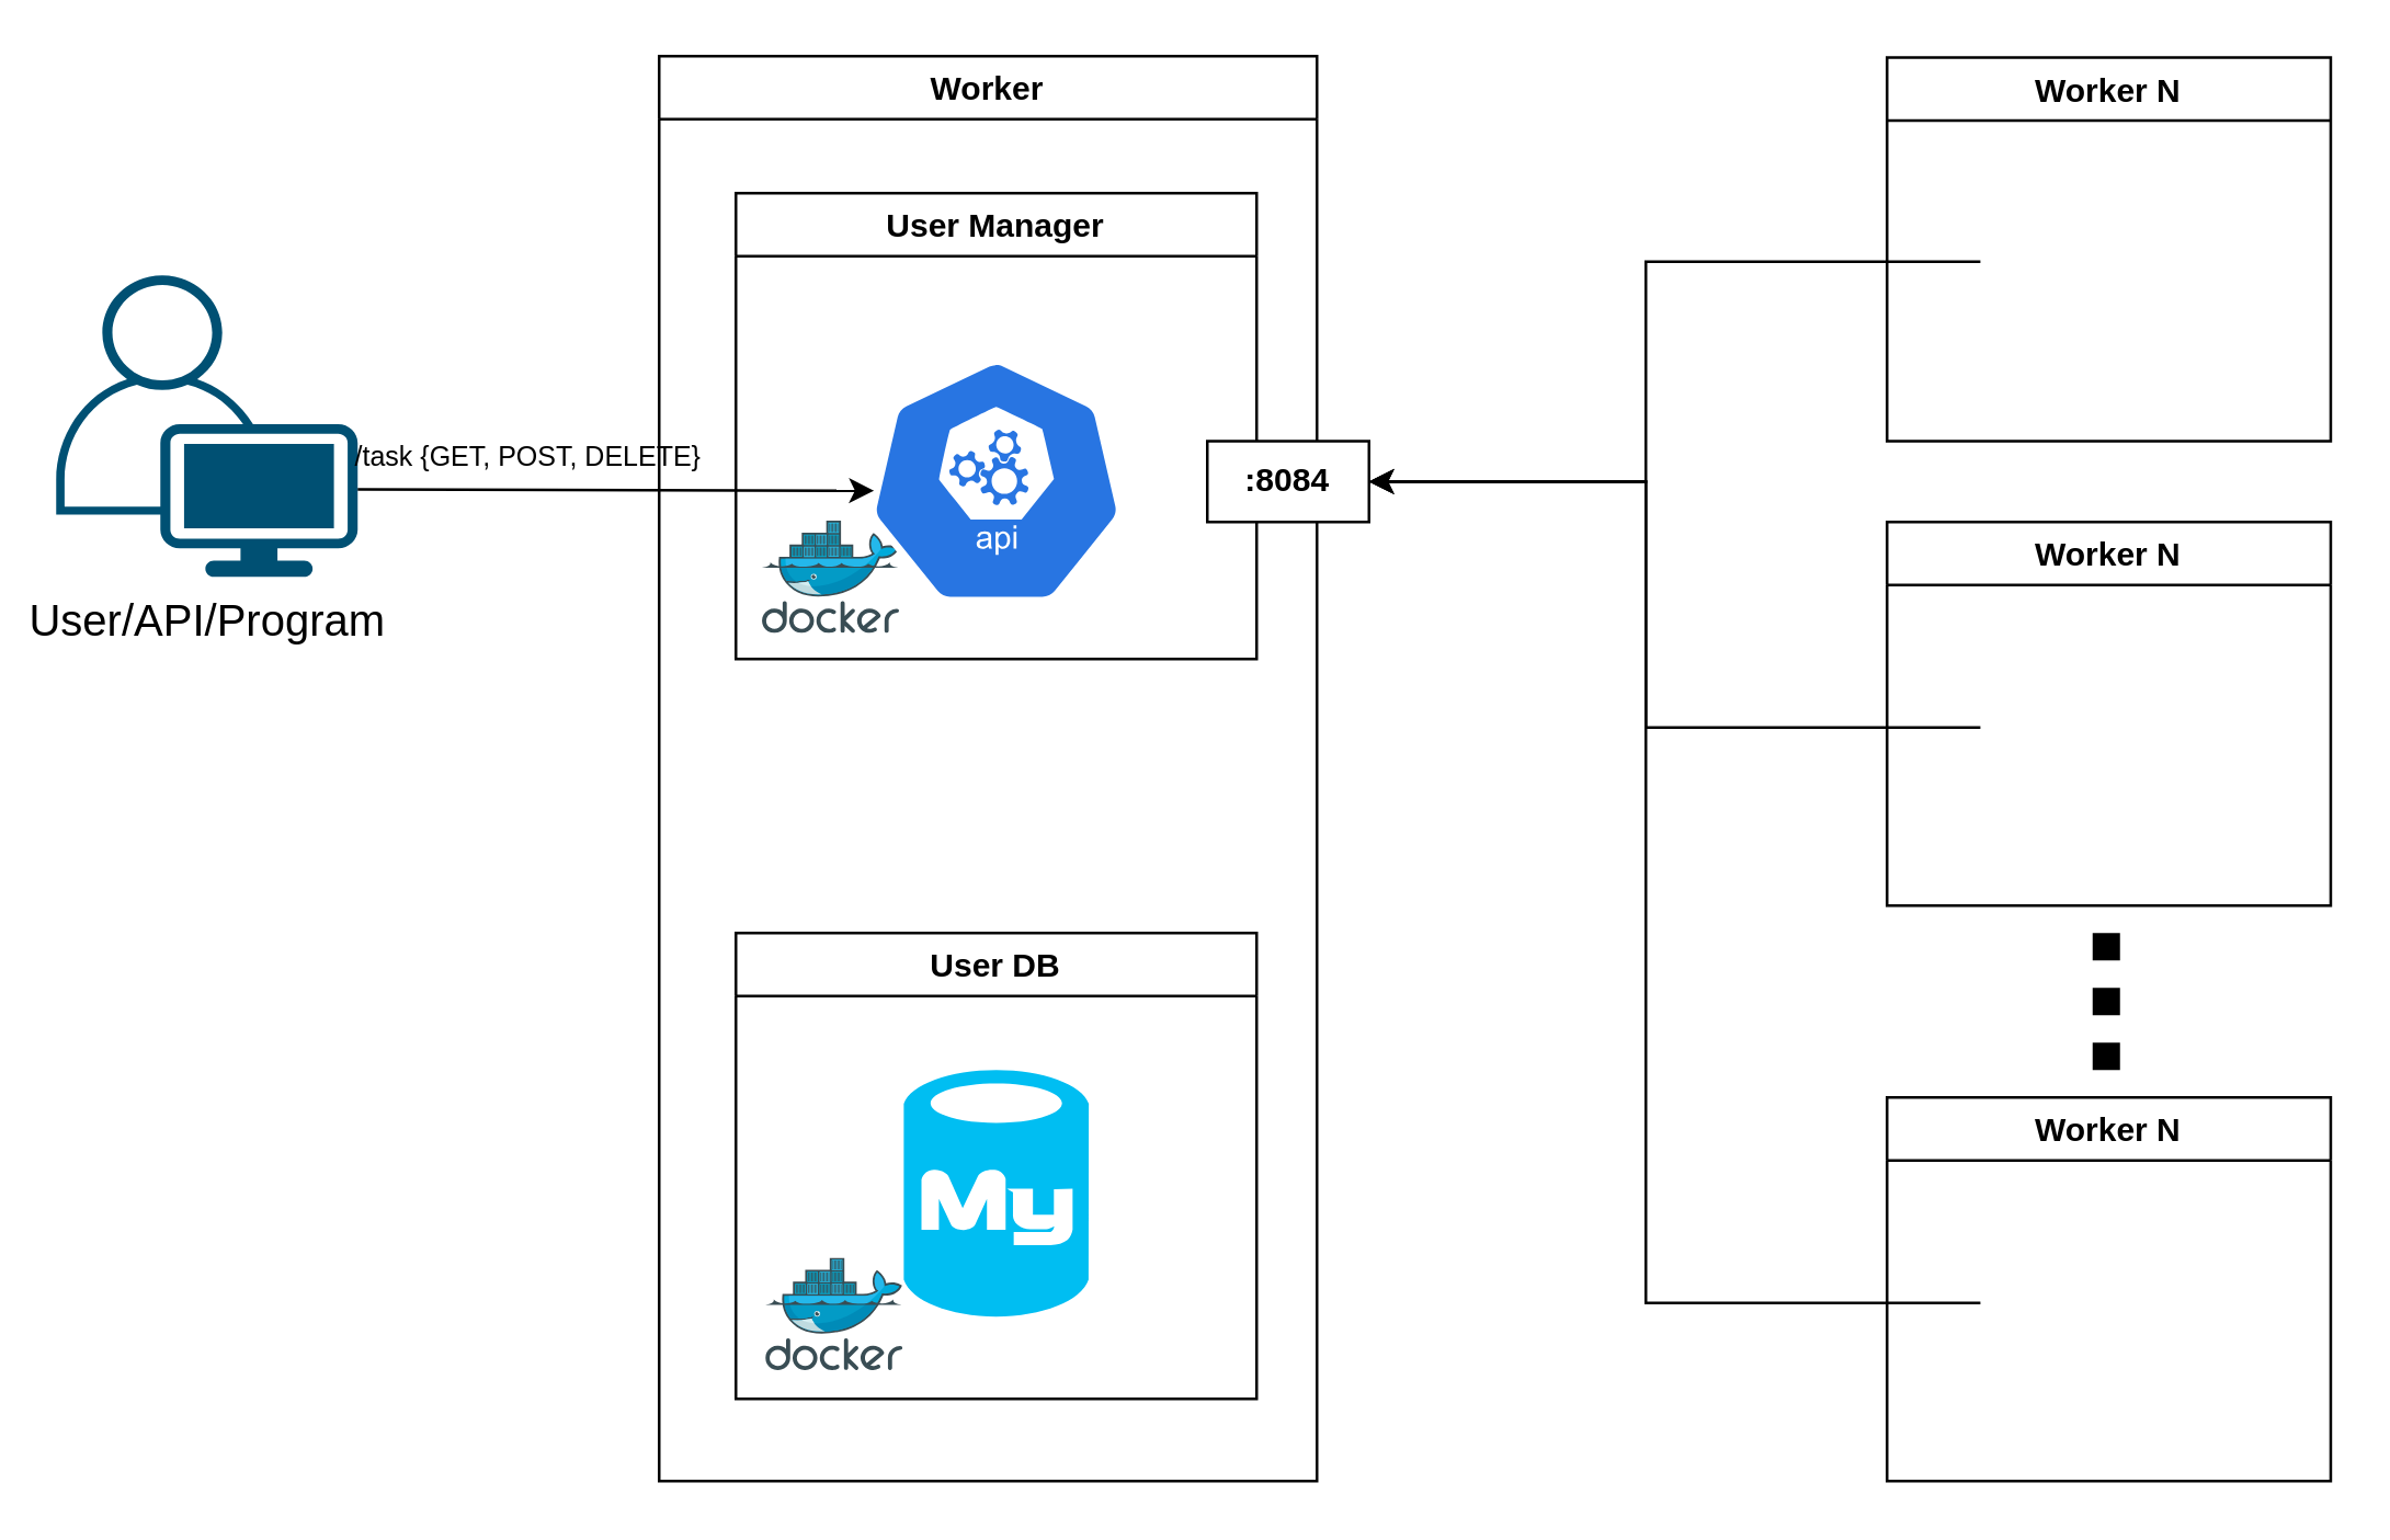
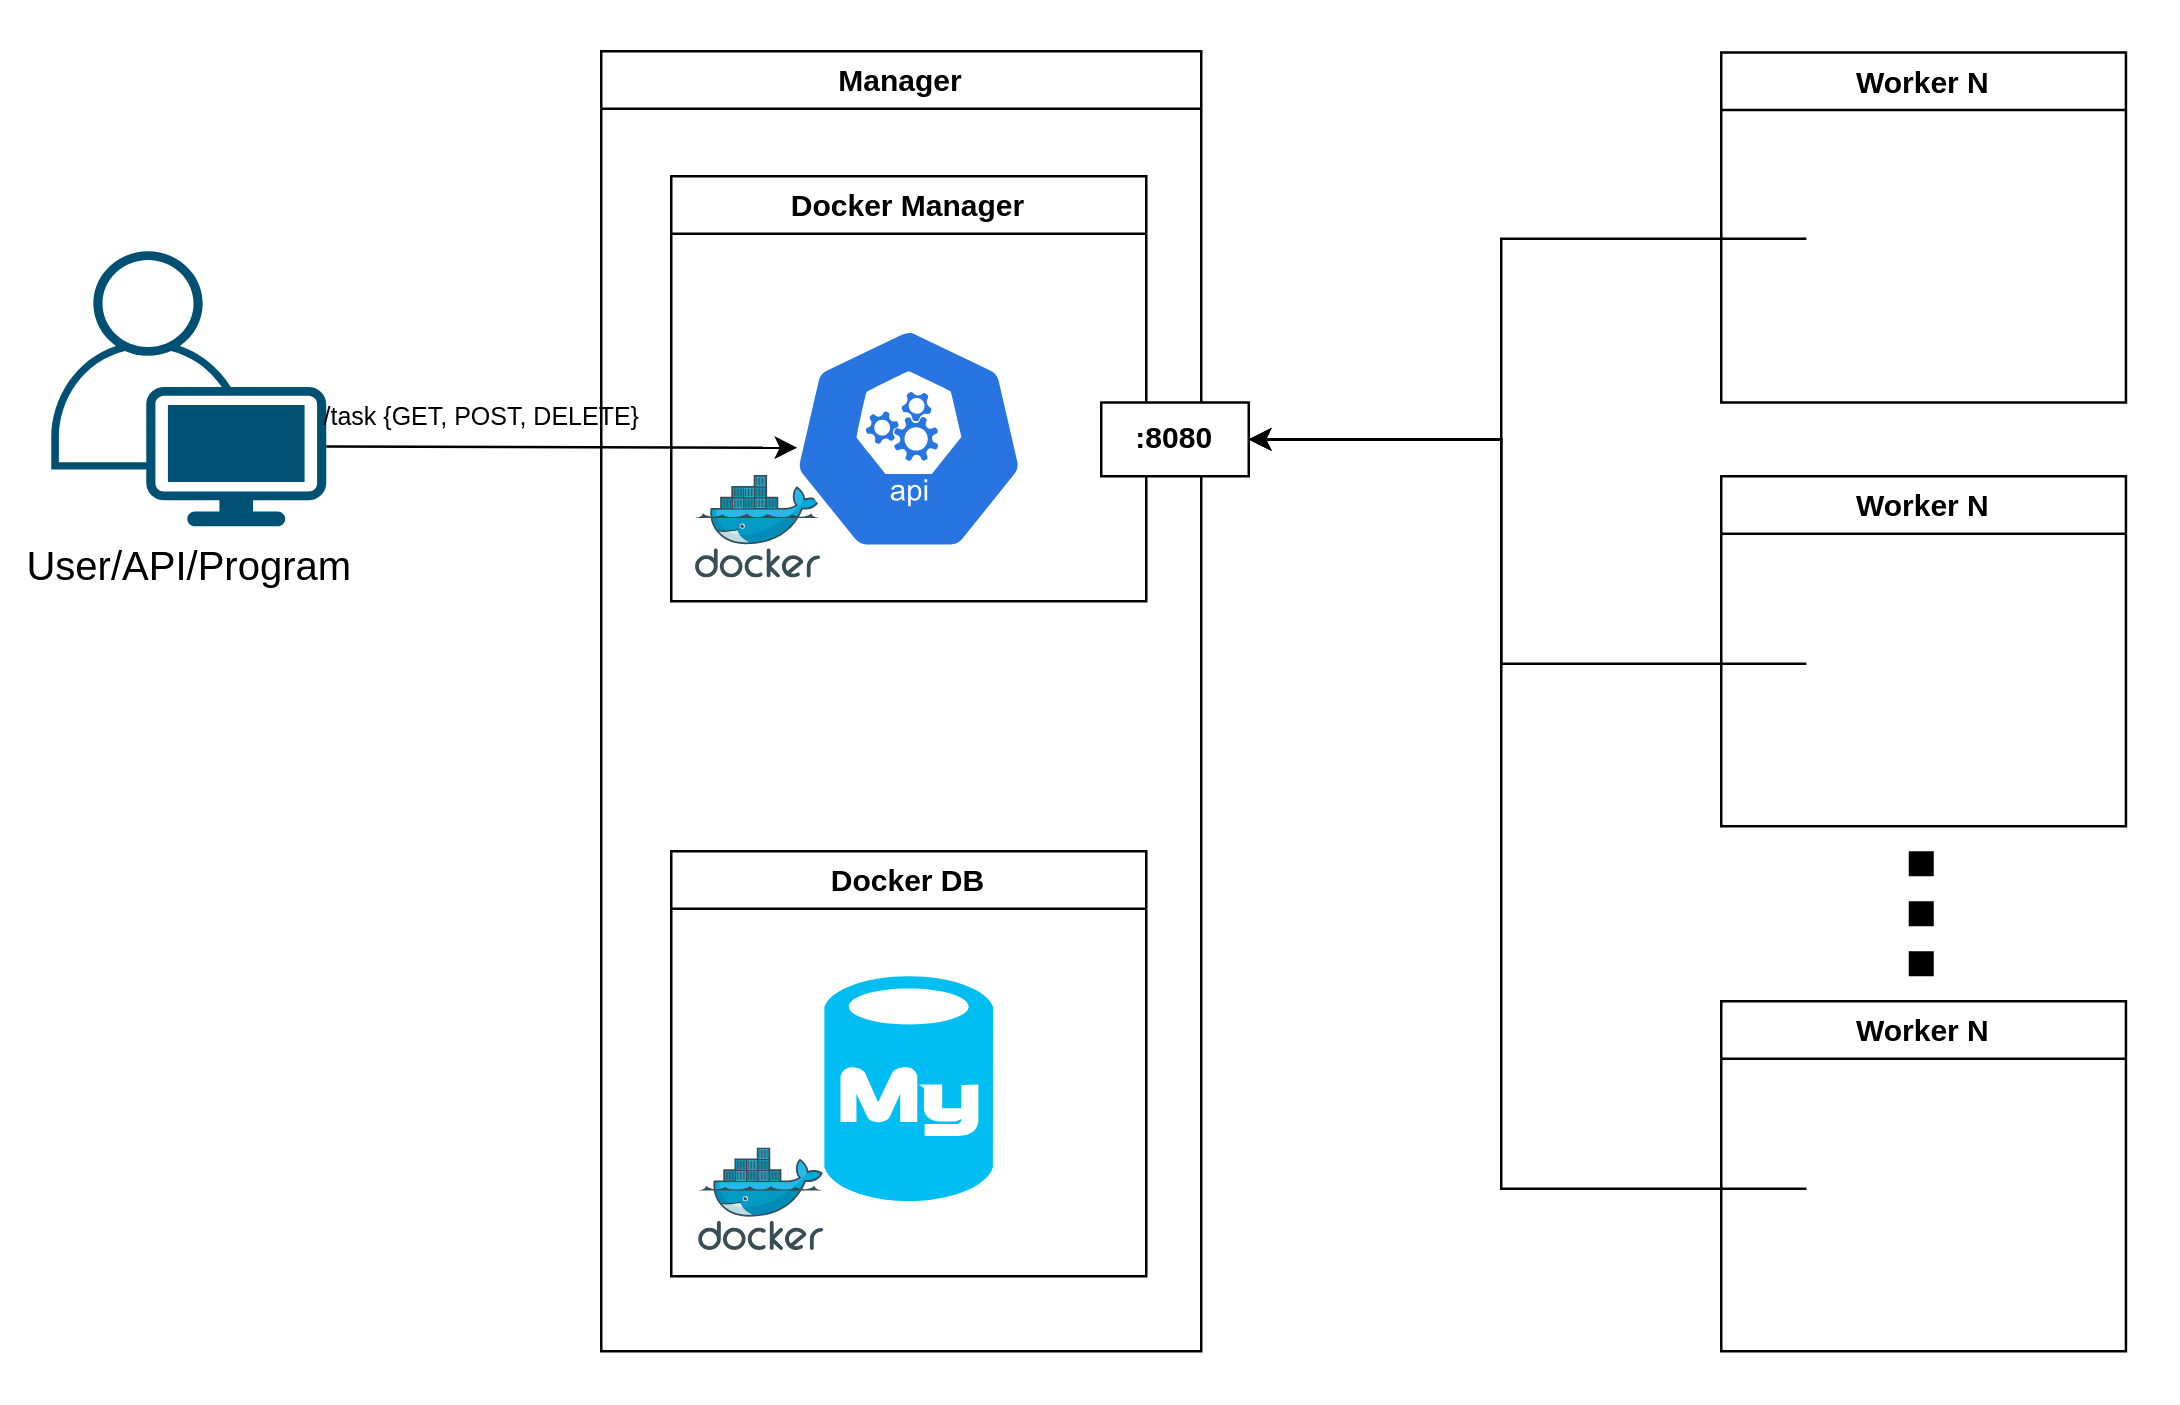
- <mxCell id="2" value="Worker" style="swimlane;rounded=0;fillColor=none;" parent="1" vertex="1"><mxGeometry x="240" y="20" width="240" height="520" as="geometry" /></mxCell>
+ <mxCell id="2" value="Manager" style="swimlane;rounded=0;fillColor=none;" parent="1" vertex="1"><mxGeometry x="240" y="20" width="240" height="520" as="geometry" /></mxCell>
- <mxCell id="5" value="User Manager" style="swimlane;" parent="1" vertex="1"><mxGeometry x="268" y="70" width="190" height="170" as="geometry" /></mxCell>
+ <mxCell id="5" value="Docker Manager" style="swimlane;" parent="1" vertex="1"><mxGeometry x="268" y="70" width="190" height="170" as="geometry" /></mxCell>
- <mxCell id="15" value="&lt;b&gt;:8084&lt;/b&gt;" style="rounded=0;whiteSpace=wrap;html=1;labelBackgroundColor=none;fillColor=default;fillStyle=auto;" parent="1" vertex="1"><mxGeometry x="440" y="160.5" width="59" height="29.5" as="geometry" /></mxCell>
+ <mxCell id="15" value="&lt;b&gt;:8080&lt;/b&gt;" style="rounded=0;whiteSpace=wrap;html=1;labelBackgroundColor=none;fillColor=default;fillStyle=auto;" parent="1" vertex="1"><mxGeometry x="440" y="160.5" width="59" height="29.5" as="geometry" /></mxCell>
- <mxCell id="7" value="User DB" style="swimlane;fillColor=none;" parent="1" vertex="1"><mxGeometry x="268" y="340" width="190" height="170" as="geometry" /></mxCell>
+ <mxCell id="7" value="Docker DB" style="swimlane;fillColor=none;" parent="1" vertex="1"><mxGeometry x="268" y="340" width="190" height="170" as="geometry" /></mxCell>
